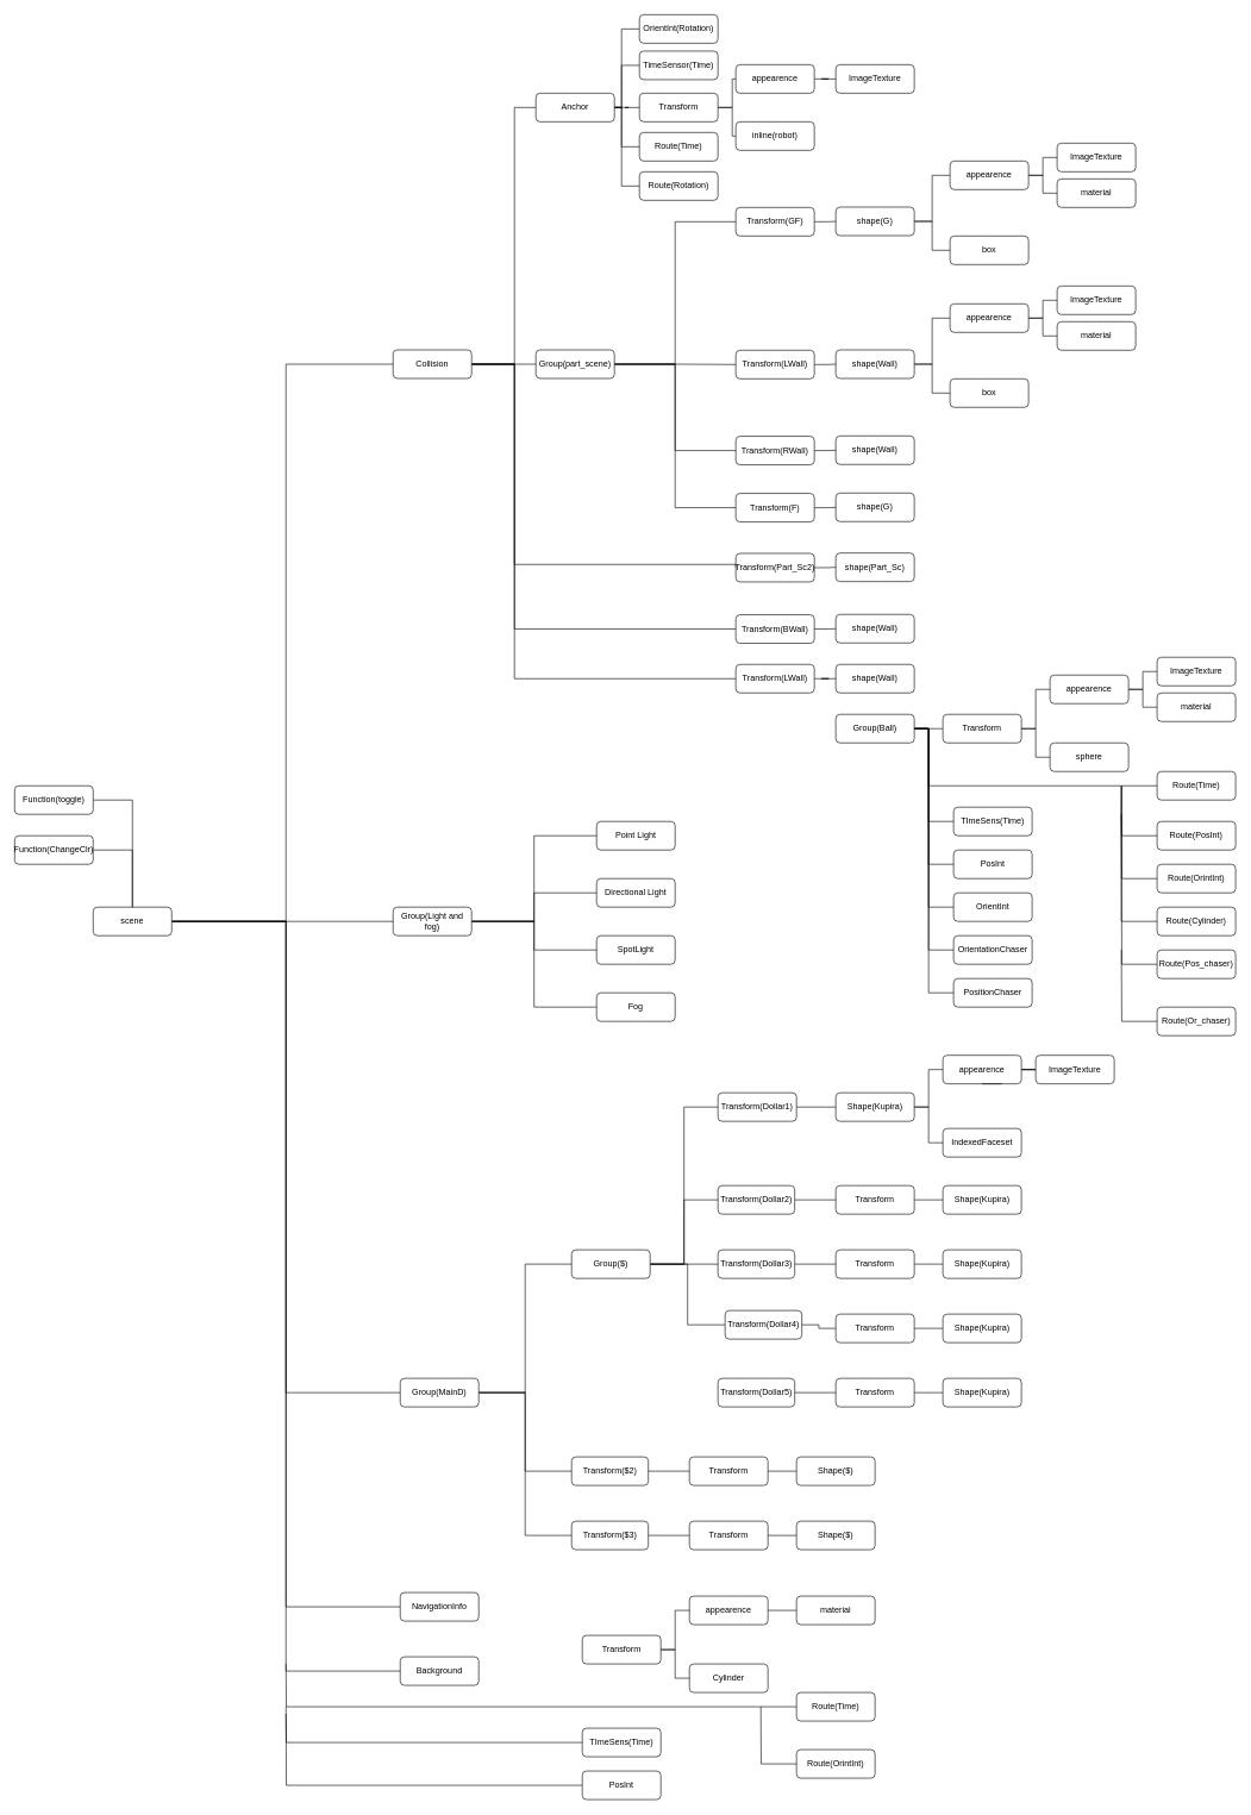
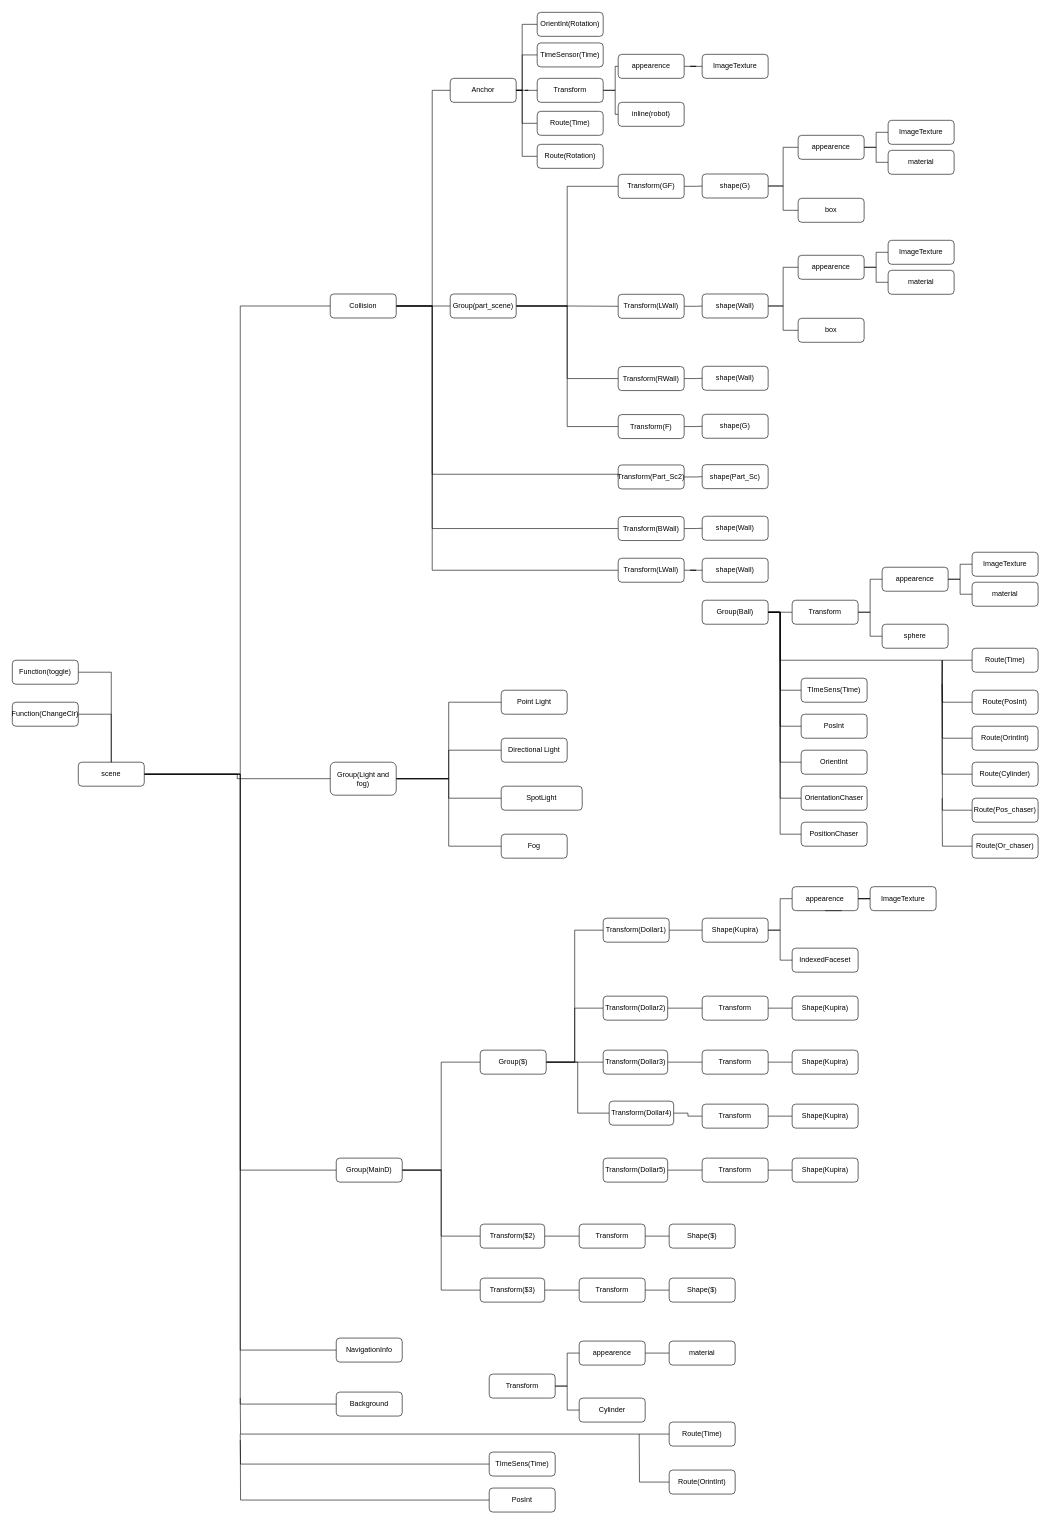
- <mxCell id="71" value="Group(Light and fog)" style="rounded=1;whiteSpace=wrap;html=1;" parent="1" vertex="1"><mxGeometry x="550" y="1270" width="110" height="40" as="geometry" /></mxCell>
+ <mxCell id="71" value="Group(Light and fog)" style="rounded=1;whiteSpace=wrap;html=1;" parent="1" vertex="1"><mxGeometry x="550" y="1270" width="110" height="55" as="geometry" /></mxCell>
- <mxCell id="74" value="SpotLight" style="rounded=1;whiteSpace=wrap;html=1;" parent="1" vertex="1"><mxGeometry x="835" y="1310" width="110" height="40" as="geometry" /></mxCell>
+ <mxCell id="74" value="SpotLight" style="rounded=1;whiteSpace=wrap;html=1;" parent="1" vertex="1"><mxGeometry x="835" y="1310" width="135" height="40" as="geometry" /></mxCell>
- <mxCell id="180" value="Route(Or_chaser)" style="rounded=1;whiteSpace=wrap;html=1;" vertex="1" parent="1"><mxGeometry x="1620" y="1410" width="110" height="40" as="geometry" /></mxCell>
+ <mxCell id="180" value="Route(Or_chaser)" style="rounded=1;whiteSpace=wrap;html=1;" vertex="1" parent="1"><mxGeometry x="1620" y="1390" width="110" height="40" as="geometry" /></mxCell>
